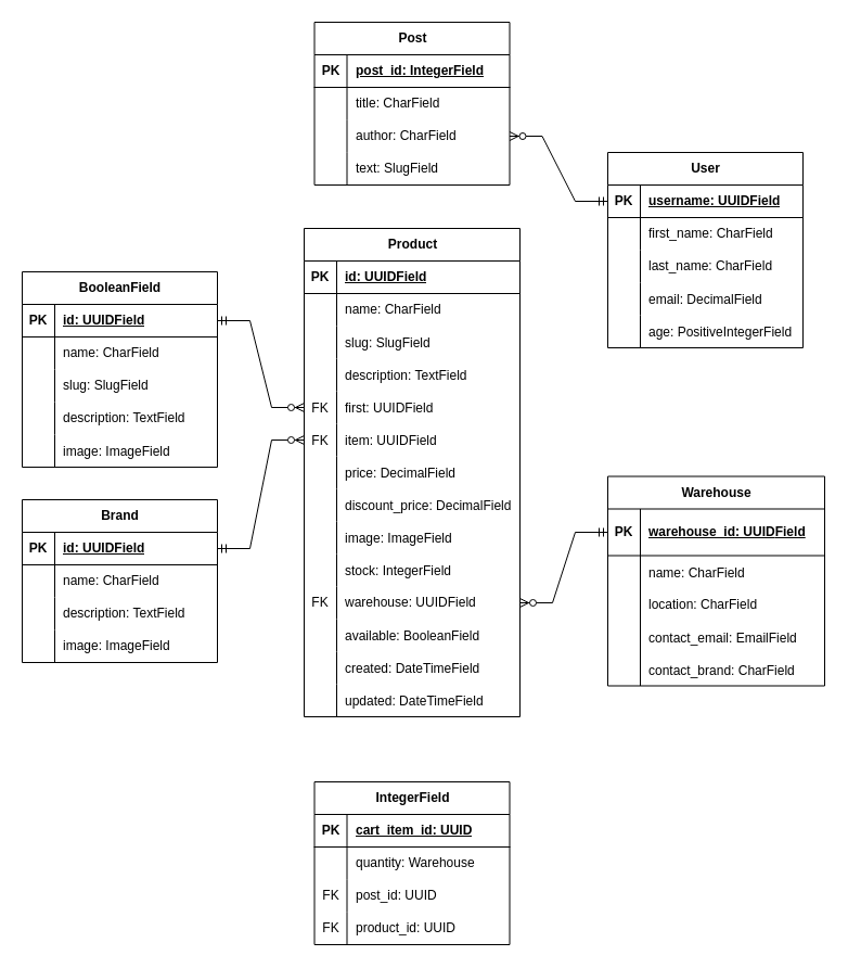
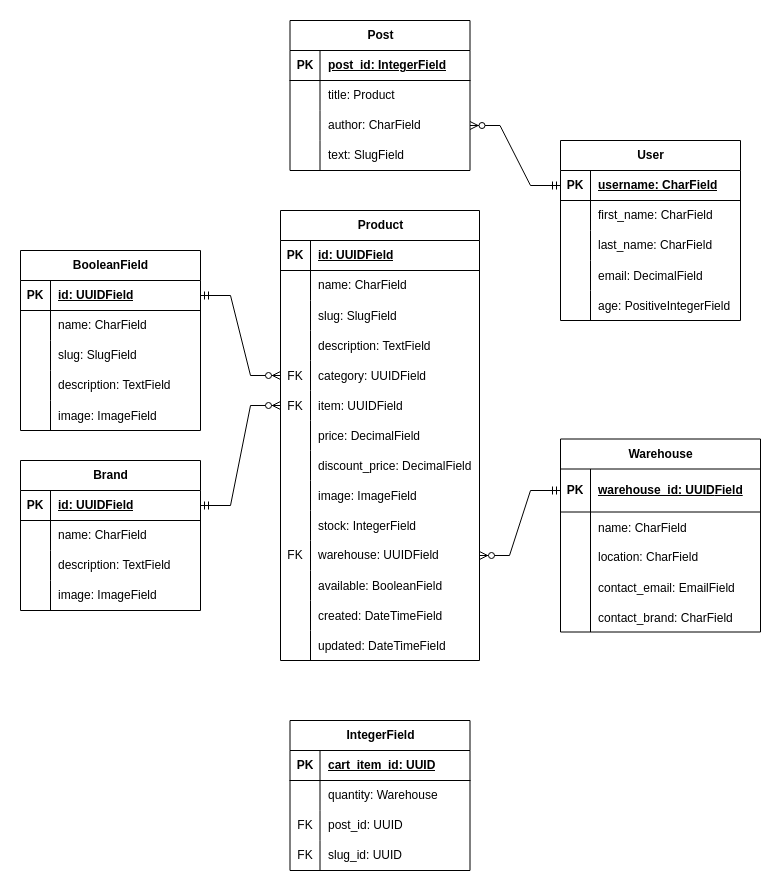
- <mxCell id="127" value="title: CharField" style="shape=partialRectangle;connectable=0;fillColor=none;top=0;left=0;bottom=0;right=0;align=left;spacingLeft=6;overflow=hidden;whiteSpace=wrap;html=1;" vertex="1" parent="125"><mxGeometry x="30" width="150" height="30" as="geometry"><mxRectangle width="150" height="30" as="alternateBounds" /></mxGeometry></mxCell>
+ <mxCell id="127" value="title: Product" style="shape=partialRectangle;connectable=0;fillColor=none;top=0;left=0;bottom=0;right=0;align=left;spacingLeft=6;overflow=hidden;whiteSpace=wrap;html=1;" vertex="1" parent="125"><mxGeometry x="30" width="150" height="30" as="geometry"><mxRectangle width="150" height="30" as="alternateBounds" /></mxGeometry></mxCell>
- <mxCell id="64" value="username: UUIDField" style="shape=partialRectangle;connectable=0;fillColor=none;top=0;left=0;bottom=0;right=0;align=left;spacingLeft=6;fontStyle=5;overflow=hidden;whiteSpace=wrap;html=1;" parent="62" vertex="1"><mxGeometry x="30" width="150" height="30" as="geometry"><mxRectangle width="150" height="30" as="alternateBounds" /></mxGeometry></mxCell>
+ <mxCell id="64" value="username: CharField" style="shape=partialRectangle;connectable=0;fillColor=none;top=0;left=0;bottom=0;right=0;align=left;spacingLeft=6;fontStyle=5;overflow=hidden;whiteSpace=wrap;html=1;" parent="62" vertex="1"><mxGeometry x="30" width="150" height="30" as="geometry"><mxRectangle width="150" height="30" as="alternateBounds" /></mxGeometry></mxCell>
- <mxCell id="33" value="first: UUIDField" style="shape=partialRectangle;connectable=0;fillColor=none;top=0;left=0;bottom=0;right=0;align=left;spacingLeft=6;overflow=hidden;" vertex="1" parent="31"><mxGeometry x="30" width="169" height="30" as="geometry"><mxRectangle width="169" height="30" as="alternateBounds" /></mxGeometry></mxCell>
+ <mxCell id="33" value="category: UUIDField" style="shape=partialRectangle;connectable=0;fillColor=none;top=0;left=0;bottom=0;right=0;align=left;spacingLeft=6;overflow=hidden;" vertex="1" parent="31"><mxGeometry x="30" width="169" height="30" as="geometry"><mxRectangle width="169" height="30" as="alternateBounds" /></mxGeometry></mxCell>
- <mxCell id="89" value="product_id: UUID" style="shape=partialRectangle;connectable=0;fillColor=none;top=0;left=0;bottom=0;right=0;align=left;spacingLeft=6;overflow=hidden;whiteSpace=wrap;html=1;" parent="87" vertex="1"><mxGeometry x="30" width="150" height="30" as="geometry"><mxRectangle width="150" height="30" as="alternateBounds" /></mxGeometry></mxCell>
+ <mxCell id="89" value="slug_id: UUID" style="shape=partialRectangle;connectable=0;fillColor=none;top=0;left=0;bottom=0;right=0;align=left;spacingLeft=6;overflow=hidden;whiteSpace=wrap;html=1;" parent="87" vertex="1"><mxGeometry x="30" width="150" height="30" as="geometry"><mxRectangle width="150" height="30" as="alternateBounds" /></mxGeometry></mxCell>
